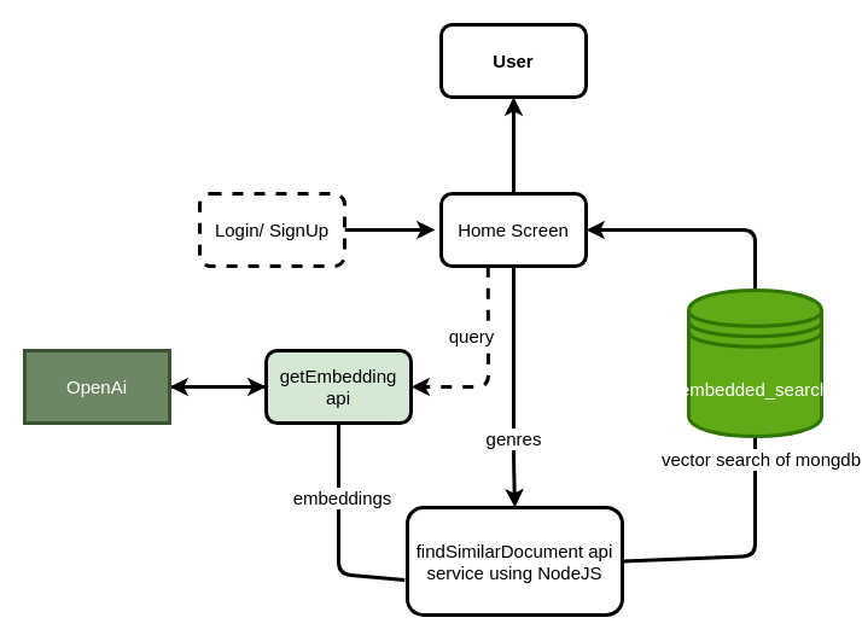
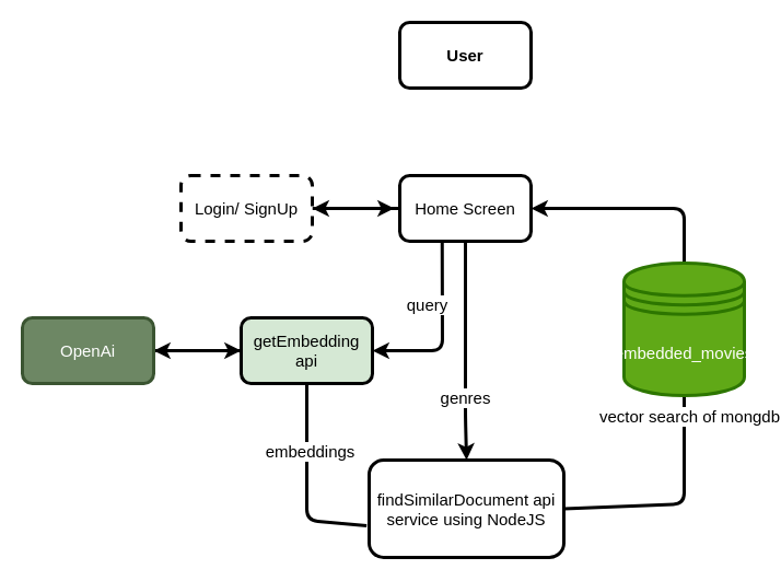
- <mxCell id="3" value="" style="edgeStyle=none;html=1;strokeWidth=3;" parent="1" source="6" target="2" edge="1"><mxGeometry relative="1" as="geometry" /></mxCell>
+ <mxCell id="3" value="" style="edgeStyle=none;html=1;strokeWidth=3;" parent="1" source="6" target="8" edge="1"><mxGeometry relative="1" as="geometry" /></mxCell>
- <mxCell id="17" value="&lt;font style=&quot;font-size: 15px;&quot;&gt;OpenAi&lt;/font&gt;" style="whiteSpace=wrap;html=1;fillColor=#6d8764;fontColor=#ffffff;strokeColor=#3A5431;strokeWidth=3;rounded=0;" parent="1" vertex="1"><mxGeometry x="20" y="290" width="120" height="60" as="geometry" /></mxCell>
+ <mxCell id="17" value="&lt;font style=&quot;font-size: 15px;&quot;&gt;OpenAi&lt;/font&gt;" style="whiteSpace=wrap;html=1;rounded=1;fillColor=#6d8764;fontColor=#ffffff;strokeColor=#3A5431;strokeWidth=3;" parent="1" vertex="1"><mxGeometry x="20" y="290" width="120" height="60" as="geometry" /></mxCell>
- <mxCell id="4" value="&lt;font style=&quot;font-size: 15px;&quot;&gt;query&lt;/font&gt;" style="edgeStyle=none;html=1;exitX=0.323;exitY=1.006;exitDx=0;exitDy=0;exitPerimeter=0;strokeWidth=3;dashed=1;" parent="1" source="6" target="15" edge="1"><mxGeometry x="-0.296" y="-14" relative="1" as="geometry"><Array as="points"><mxPoint x="404" y="320" /></Array><mxPoint as="offset" /></mxGeometry></mxCell>
+ <mxCell id="4" value="&lt;font style=&quot;font-size: 15px;&quot;&gt;query&lt;/font&gt;" style="edgeStyle=none;html=1;exitX=0.323;exitY=1.006;exitDx=0;exitDy=0;exitPerimeter=0;strokeWidth=3;" parent="1" source="6" target="15" edge="1"><mxGeometry x="-0.296" y="-14" relative="1" as="geometry"><Array as="points"><mxPoint x="404" y="320" /></Array><mxPoint as="offset" /></mxGeometry></mxCell>
- <mxCell id="12" value="&lt;font style=&quot;font-size: 15px;&quot;&gt;embedded_search&lt;/font&gt;" style="shape=datastore;whiteSpace=wrap;html=1;fillColor=#60a917;fontColor=#ffffff;strokeColor=#2D7600;strokeWidth=3;" parent="1" vertex="1"><mxGeometry x="570" y="240" width="110" height="121" as="geometry" /></mxCell>
+ <mxCell id="12" value="&lt;font style=&quot;font-size: 15px;&quot;&gt;embedded_movies&lt;/font&gt;" style="shape=datastore;whiteSpace=wrap;html=1;fillColor=#60a917;fontColor=#ffffff;strokeColor=#2D7600;strokeWidth=3;" parent="1" vertex="1"><mxGeometry x="570" y="240" width="110" height="121" as="geometry" /></mxCell>
